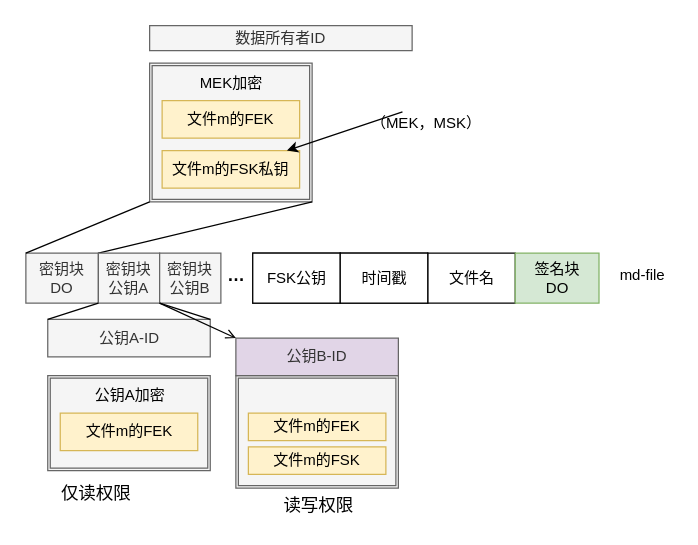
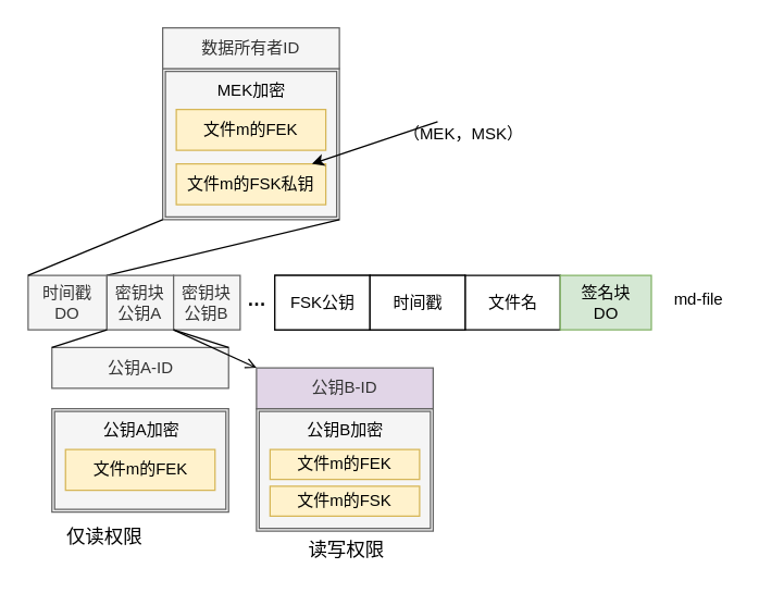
- <mxCell id="6" value="数据所有者ID" style="rounded=0;whiteSpace=wrap;html=1;fillColor=#f5f5f5;strokeColor=#666666;fontColor=#333333;" vertex="1" parent="1"><mxGeometry x="119" y="20" width="210" height="20" as="geometry" /></mxCell>
+ <mxCell id="6" value="数据所有者ID" style="rounded=0;whiteSpace=wrap;html=1;fillColor=#f5f5f5;strokeColor=#666666;fontColor=#333333;" vertex="1" parent="1"><mxGeometry x="119" y="20" width="130" height="30" as="geometry" /></mxCell>
- <mxCell id="7" value="密钥块&lt;br&gt;DO" style="rounded=0;whiteSpace=wrap;html=1;fillColor=#f5f5f5;strokeColor=#666666;fontColor=#333333;" vertex="1" parent="1"><mxGeometry x="20" y="202" width="58" height="40" as="geometry" /></mxCell>
+ <mxCell id="7" value="时间戳&lt;br&gt;DO" style="rounded=0;whiteSpace=wrap;html=1;fillColor=#f5f5f5;strokeColor=#666666;fontColor=#333333;" vertex="1" parent="1"><mxGeometry x="20" y="202" width="58" height="40" as="geometry" /></mxCell>
+ <mxCell id="28" value="公钥B加密" style="text;html=1;align=center;verticalAlign=middle;resizable=0;points=[];autosize=1;" vertex="1" parent="1"><mxGeometry x="220" y="307" width="66" height="18" as="geometry" /></mxCell>
